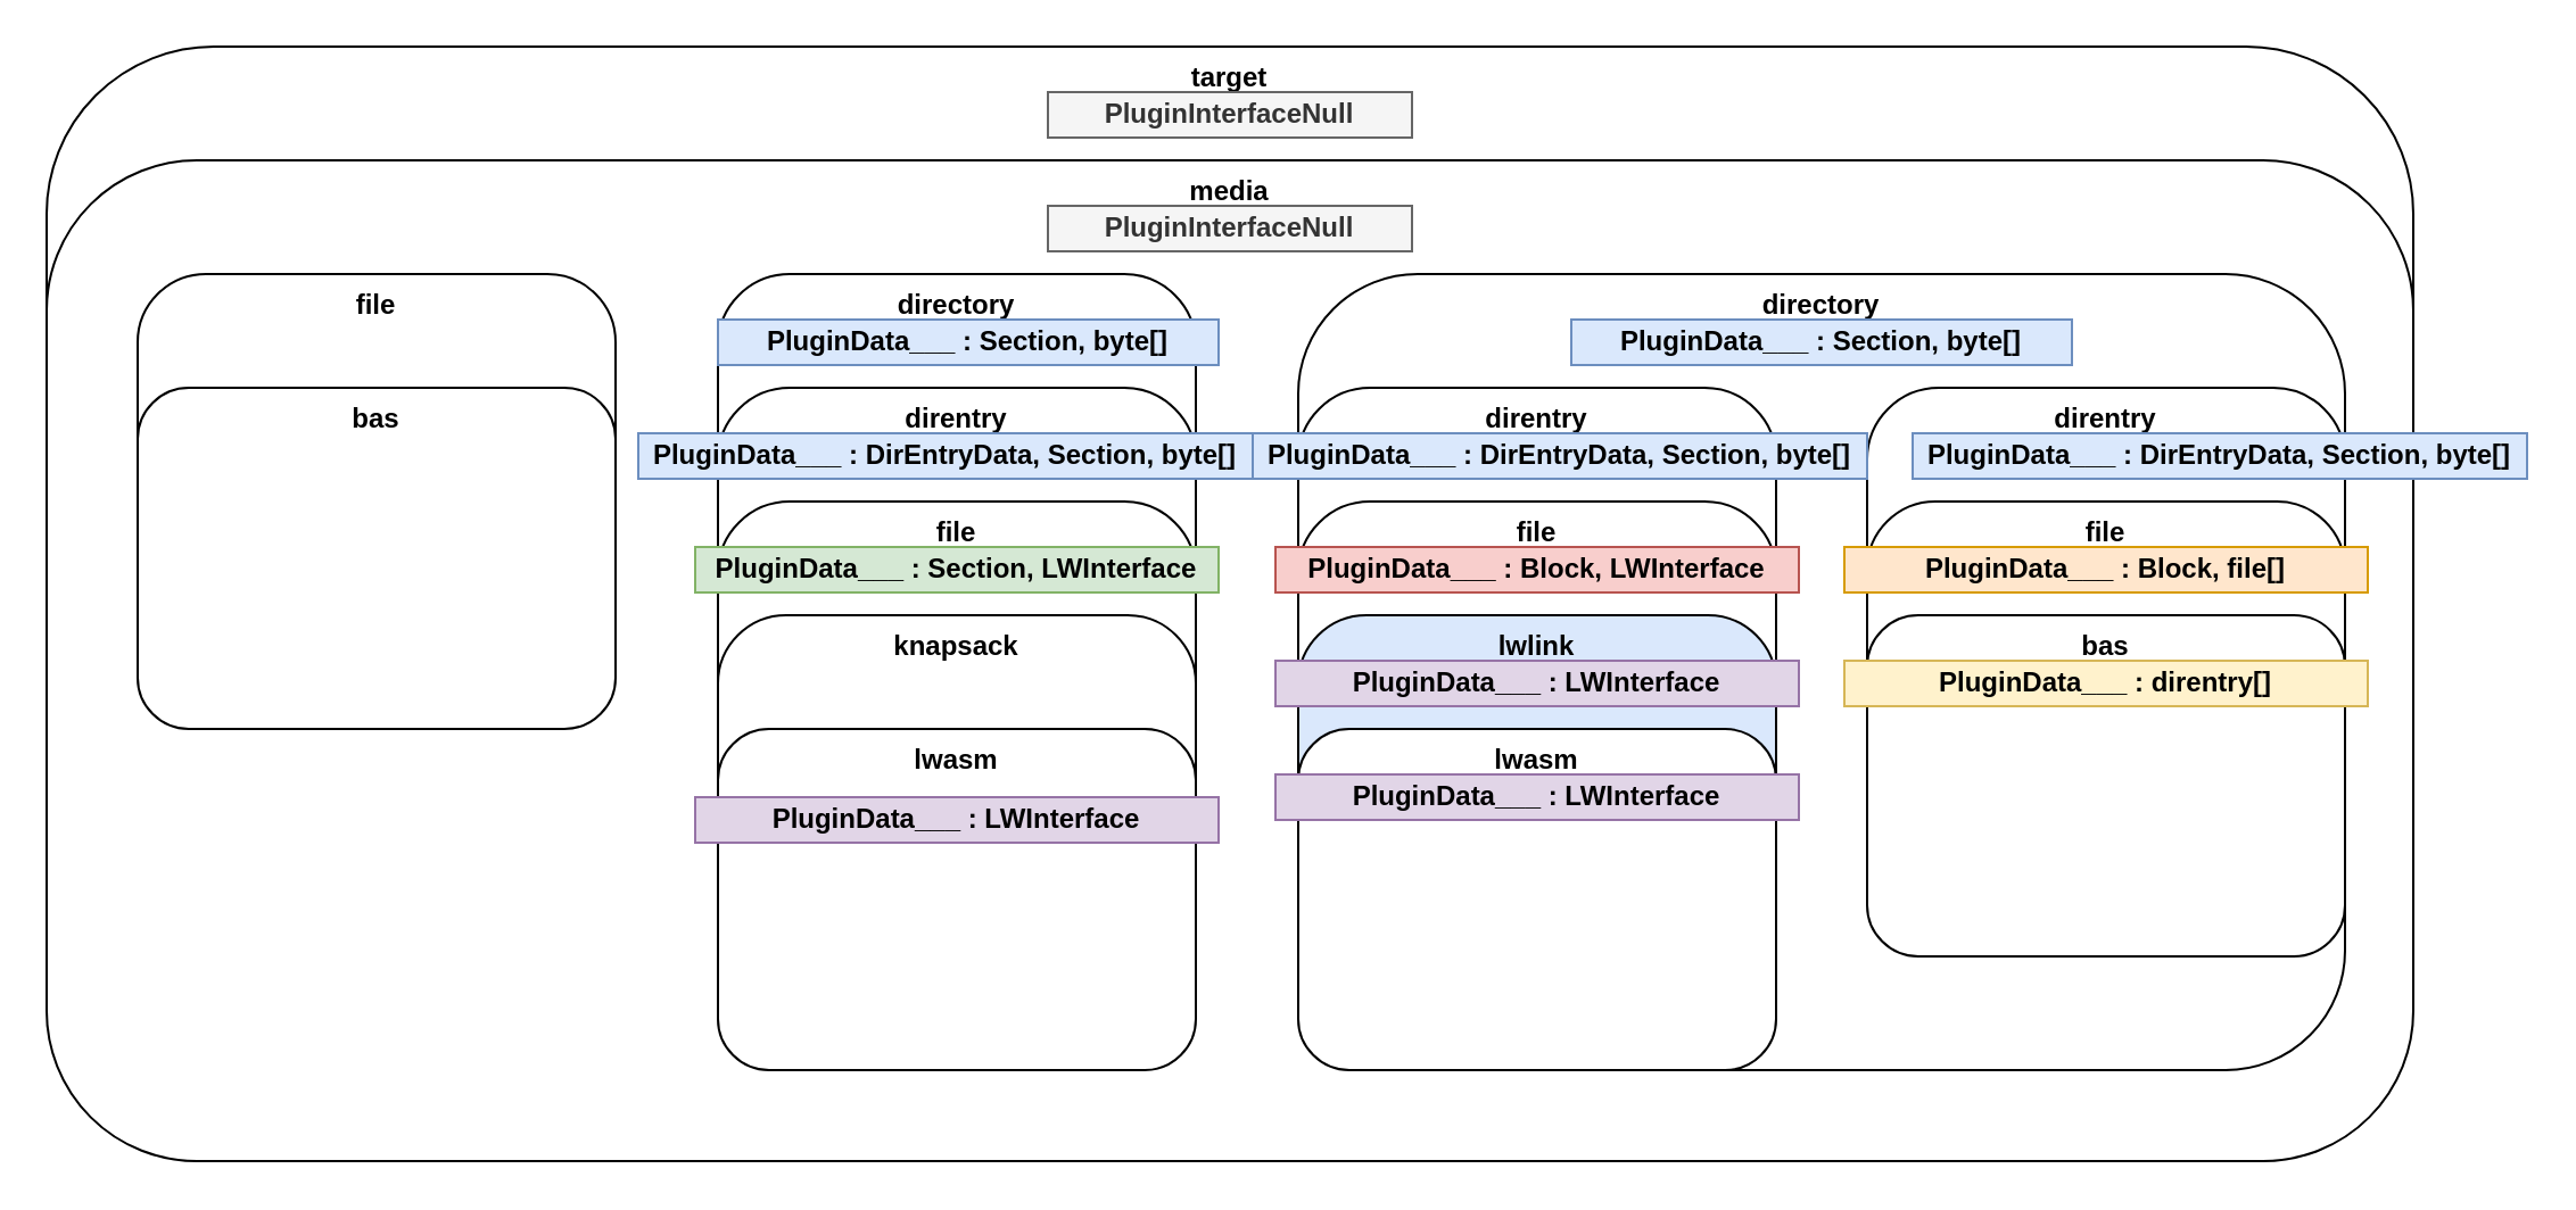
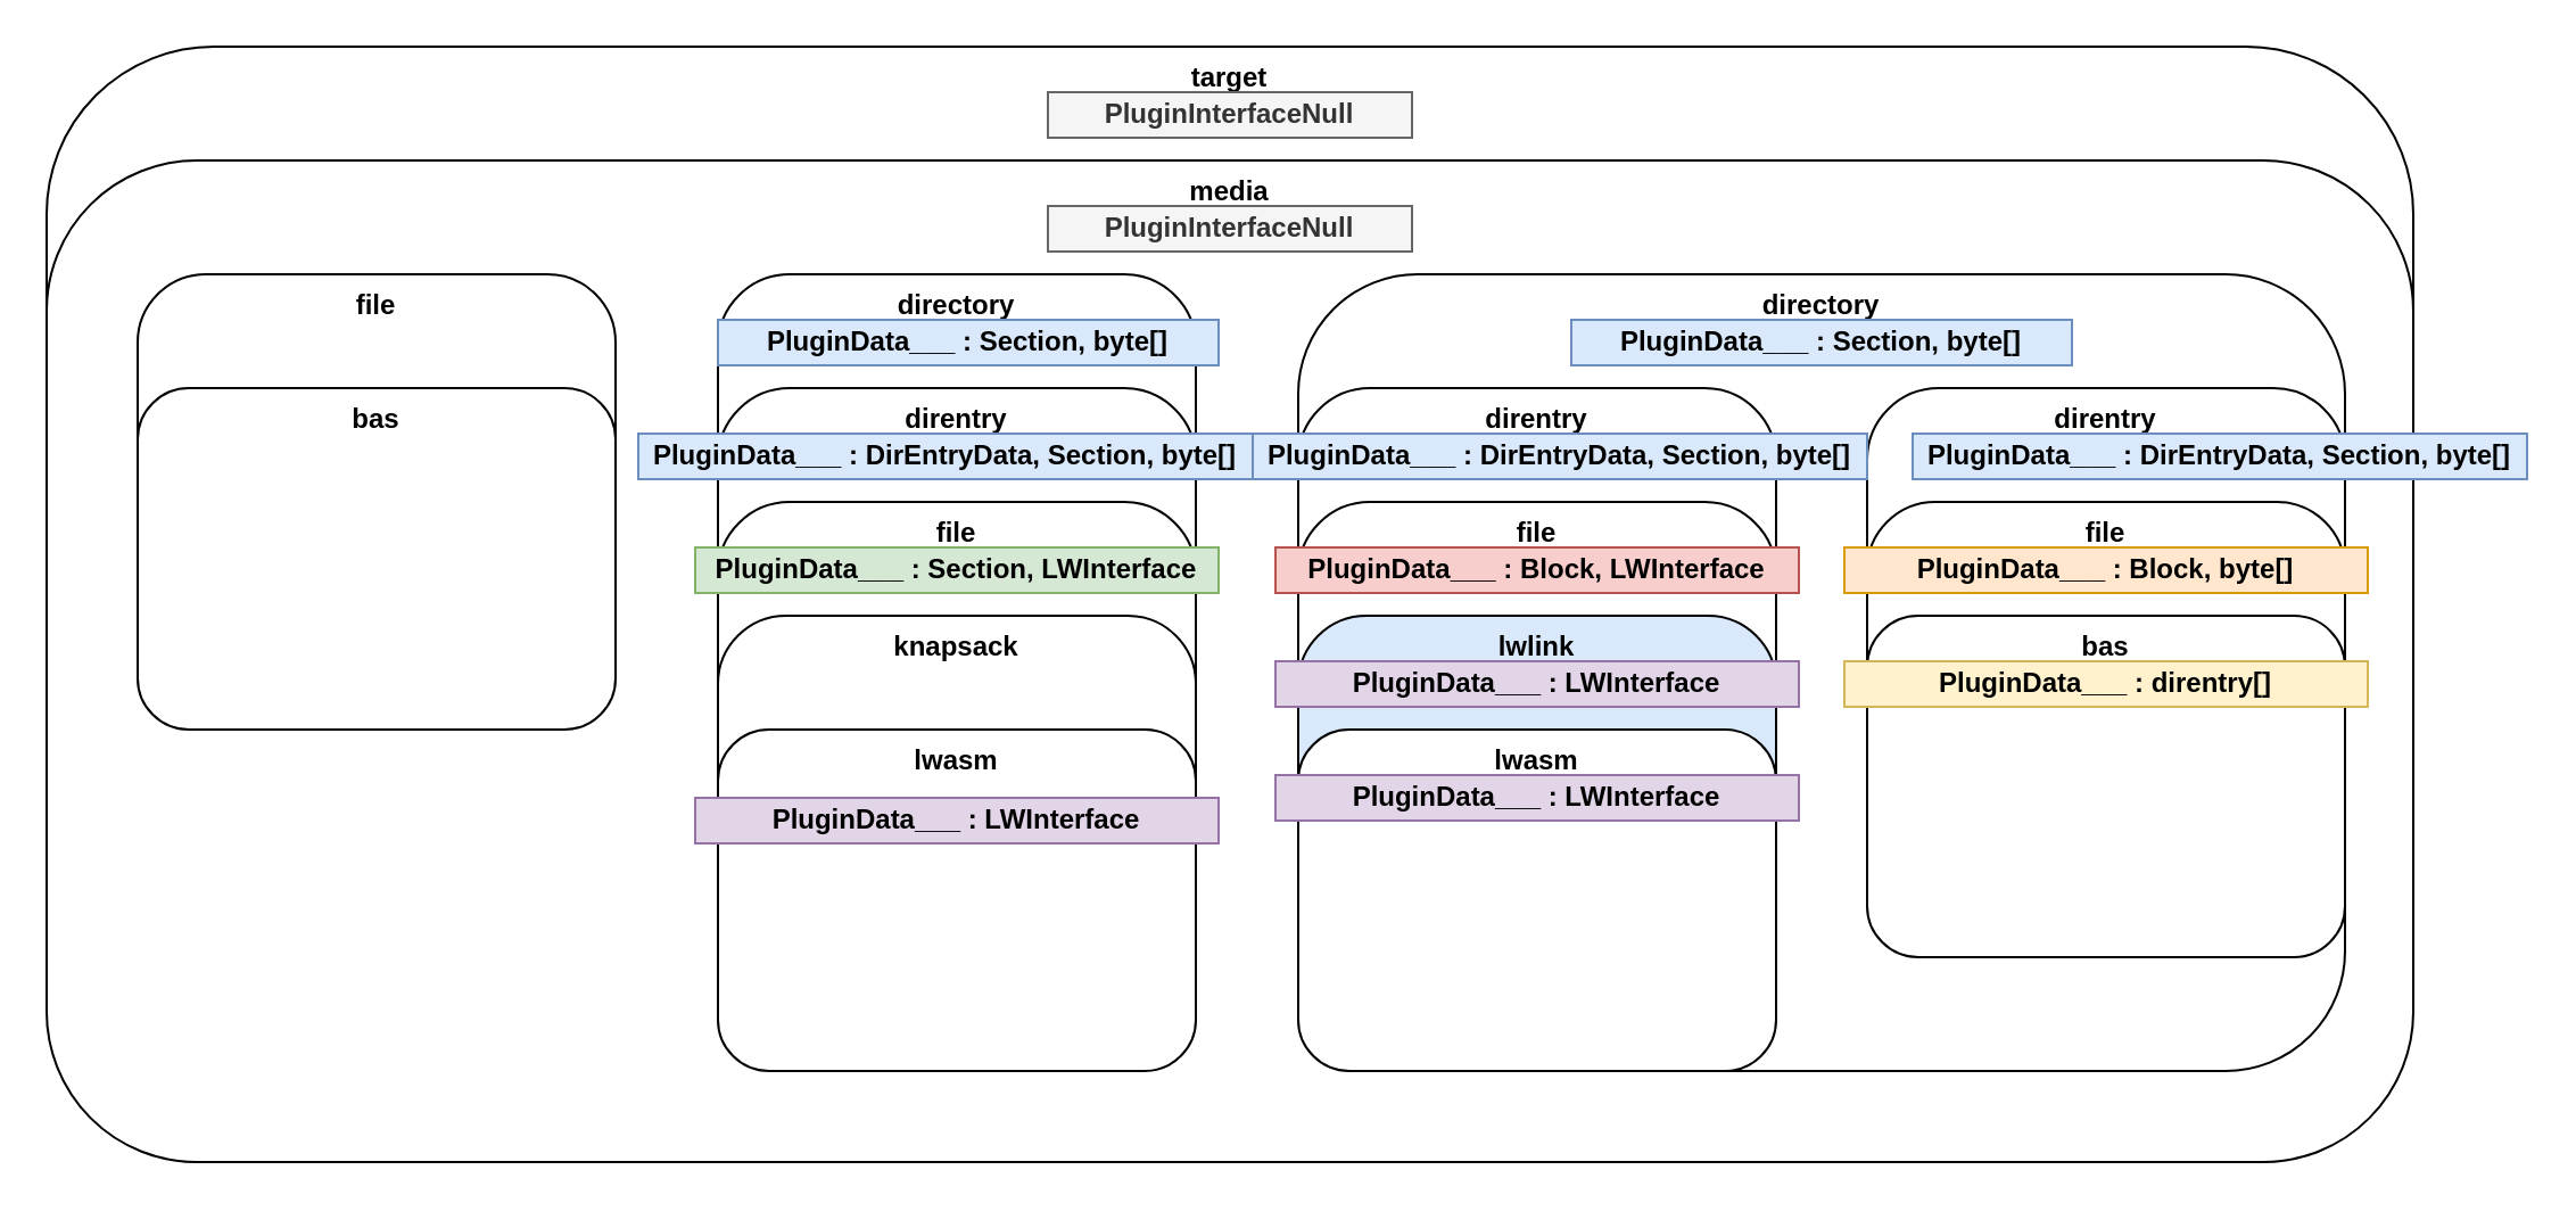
- <mxCell id="27" value="PluginData___ : Block, file[]" style="rounded=0;whiteSpace=wrap;html=1;fillColor=#ffe6cc;strokeColor=#d79b00;fontStyle=1" vertex="1" parent="1"><mxGeometry x="810" y="240" width="230" height="20" as="geometry" /></mxCell>
+ <mxCell id="27" value="PluginData___ : Block, byte[]" style="rounded=0;whiteSpace=wrap;html=1;fillColor=#ffe6cc;strokeColor=#d79b00;fontStyle=1" vertex="1" parent="1"><mxGeometry x="810" y="240" width="230" height="20" as="geometry" /></mxCell>
